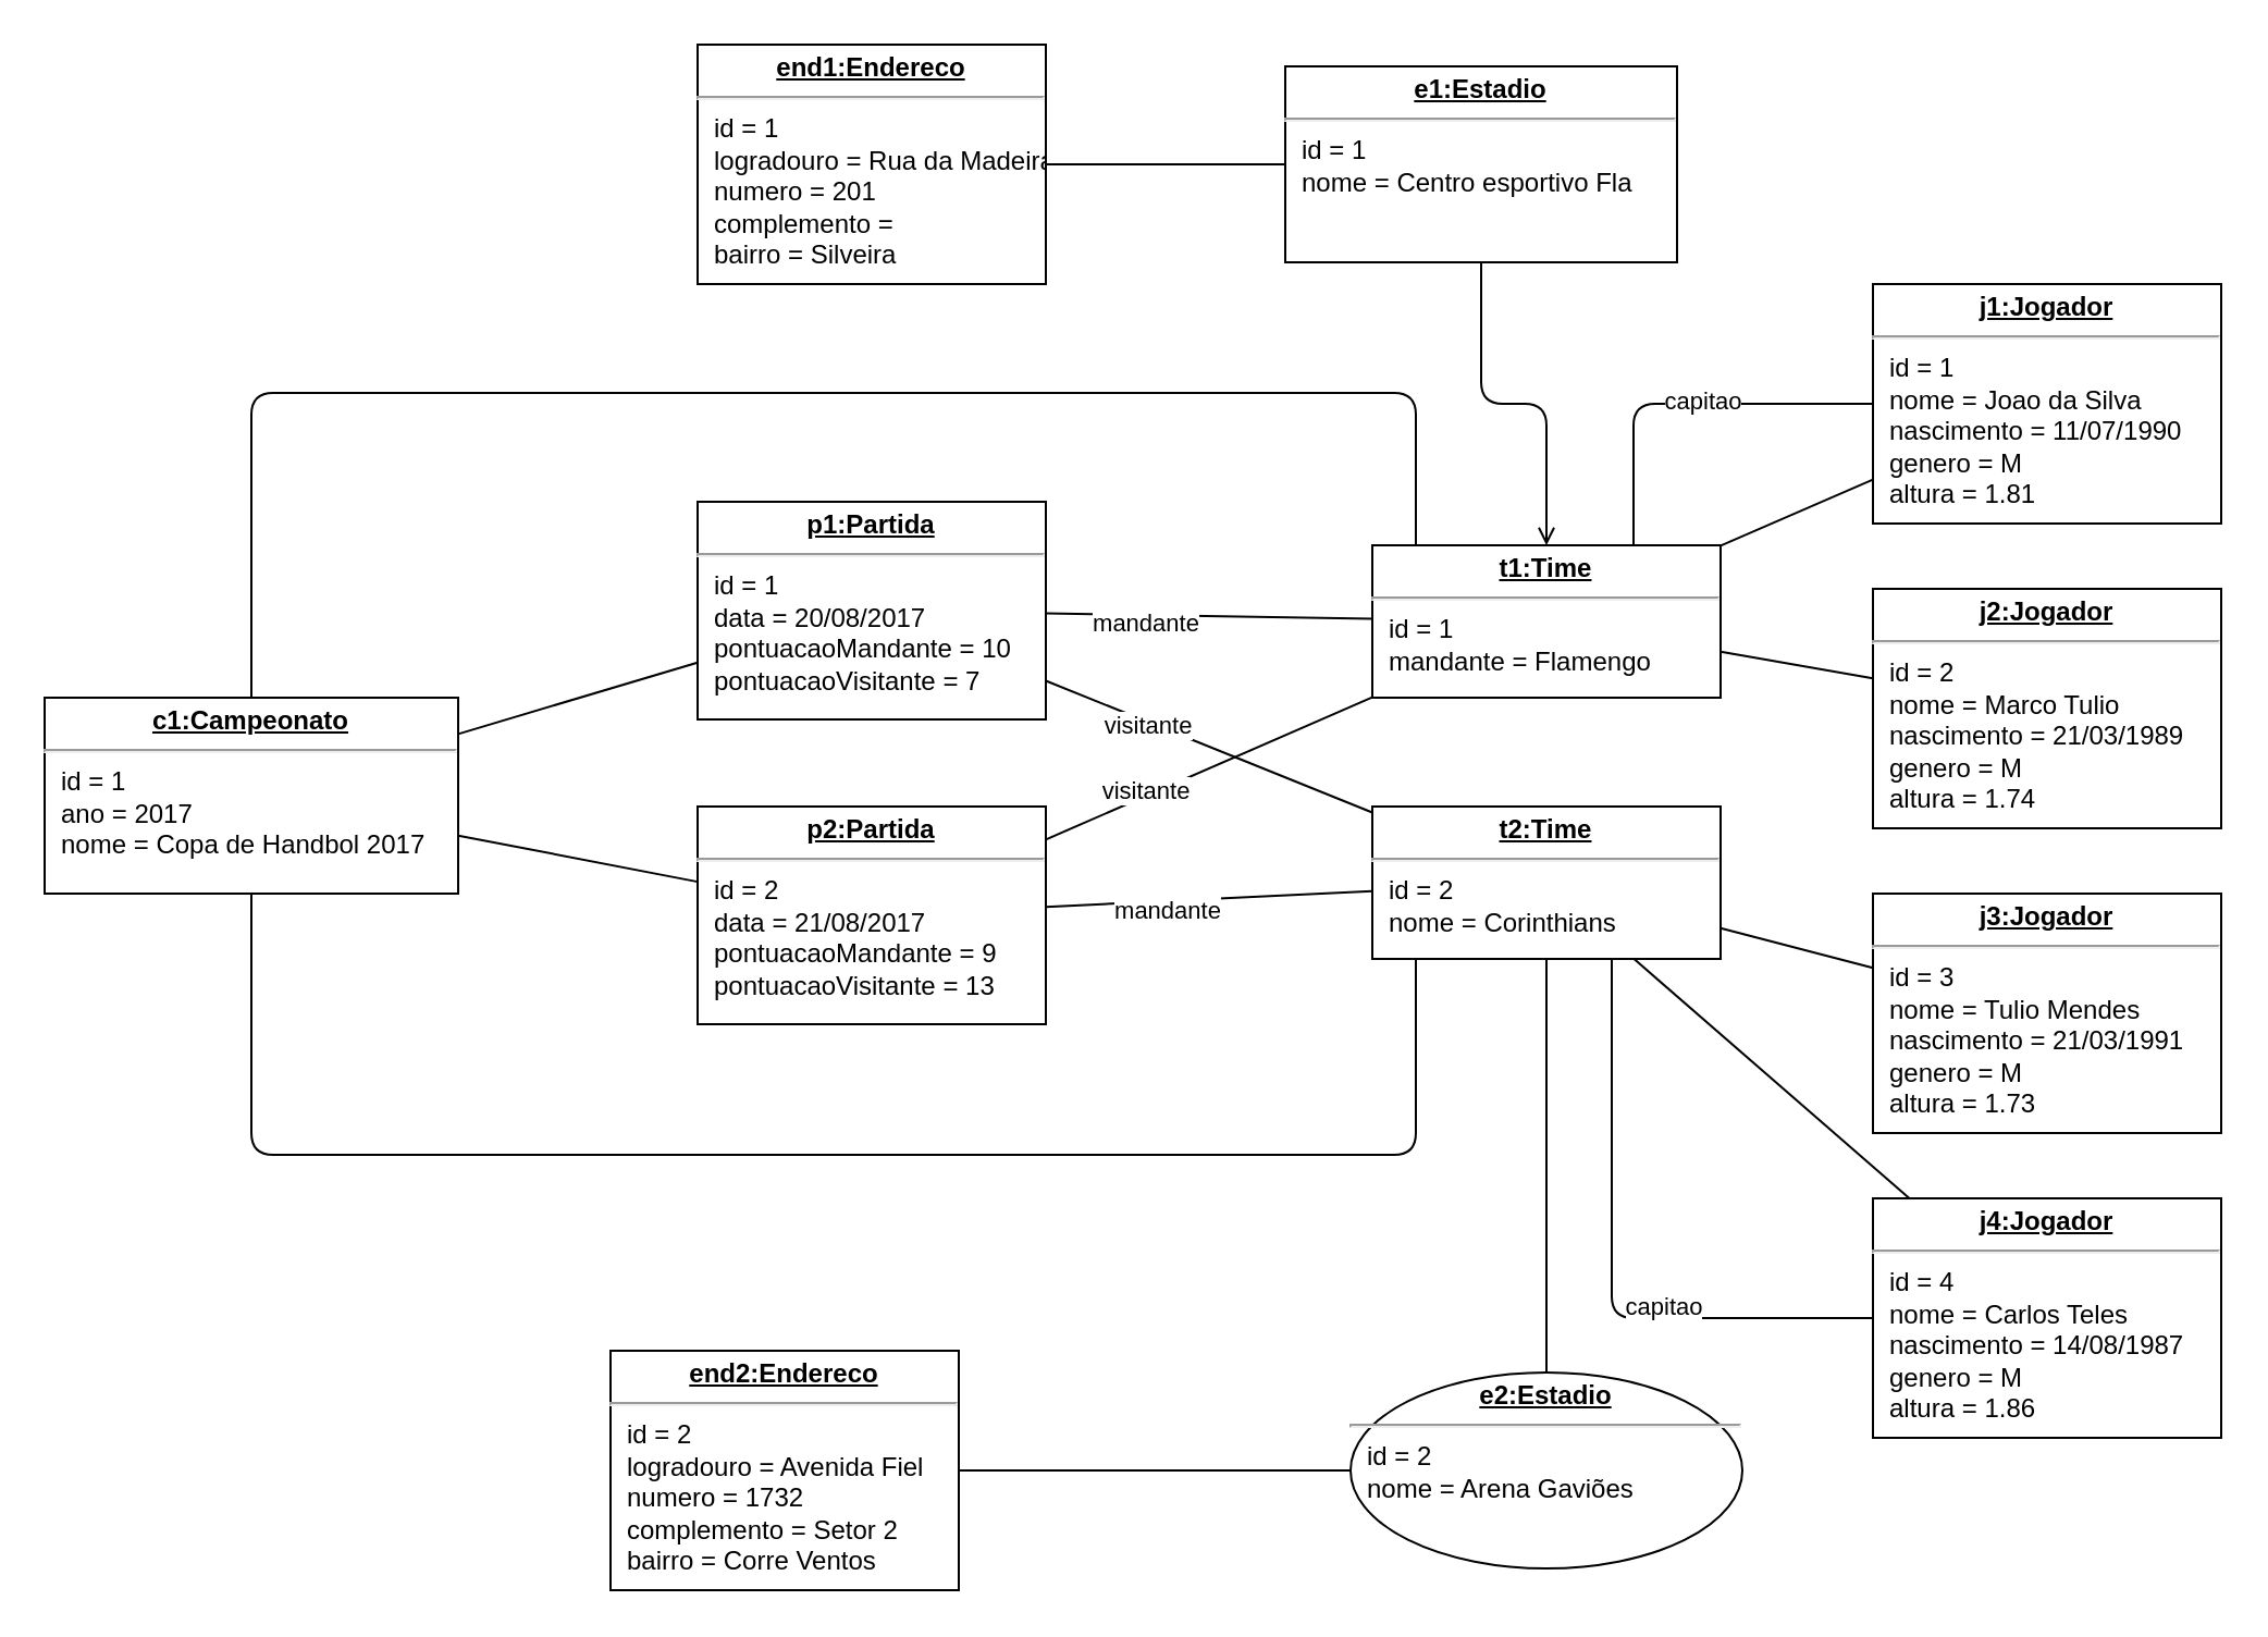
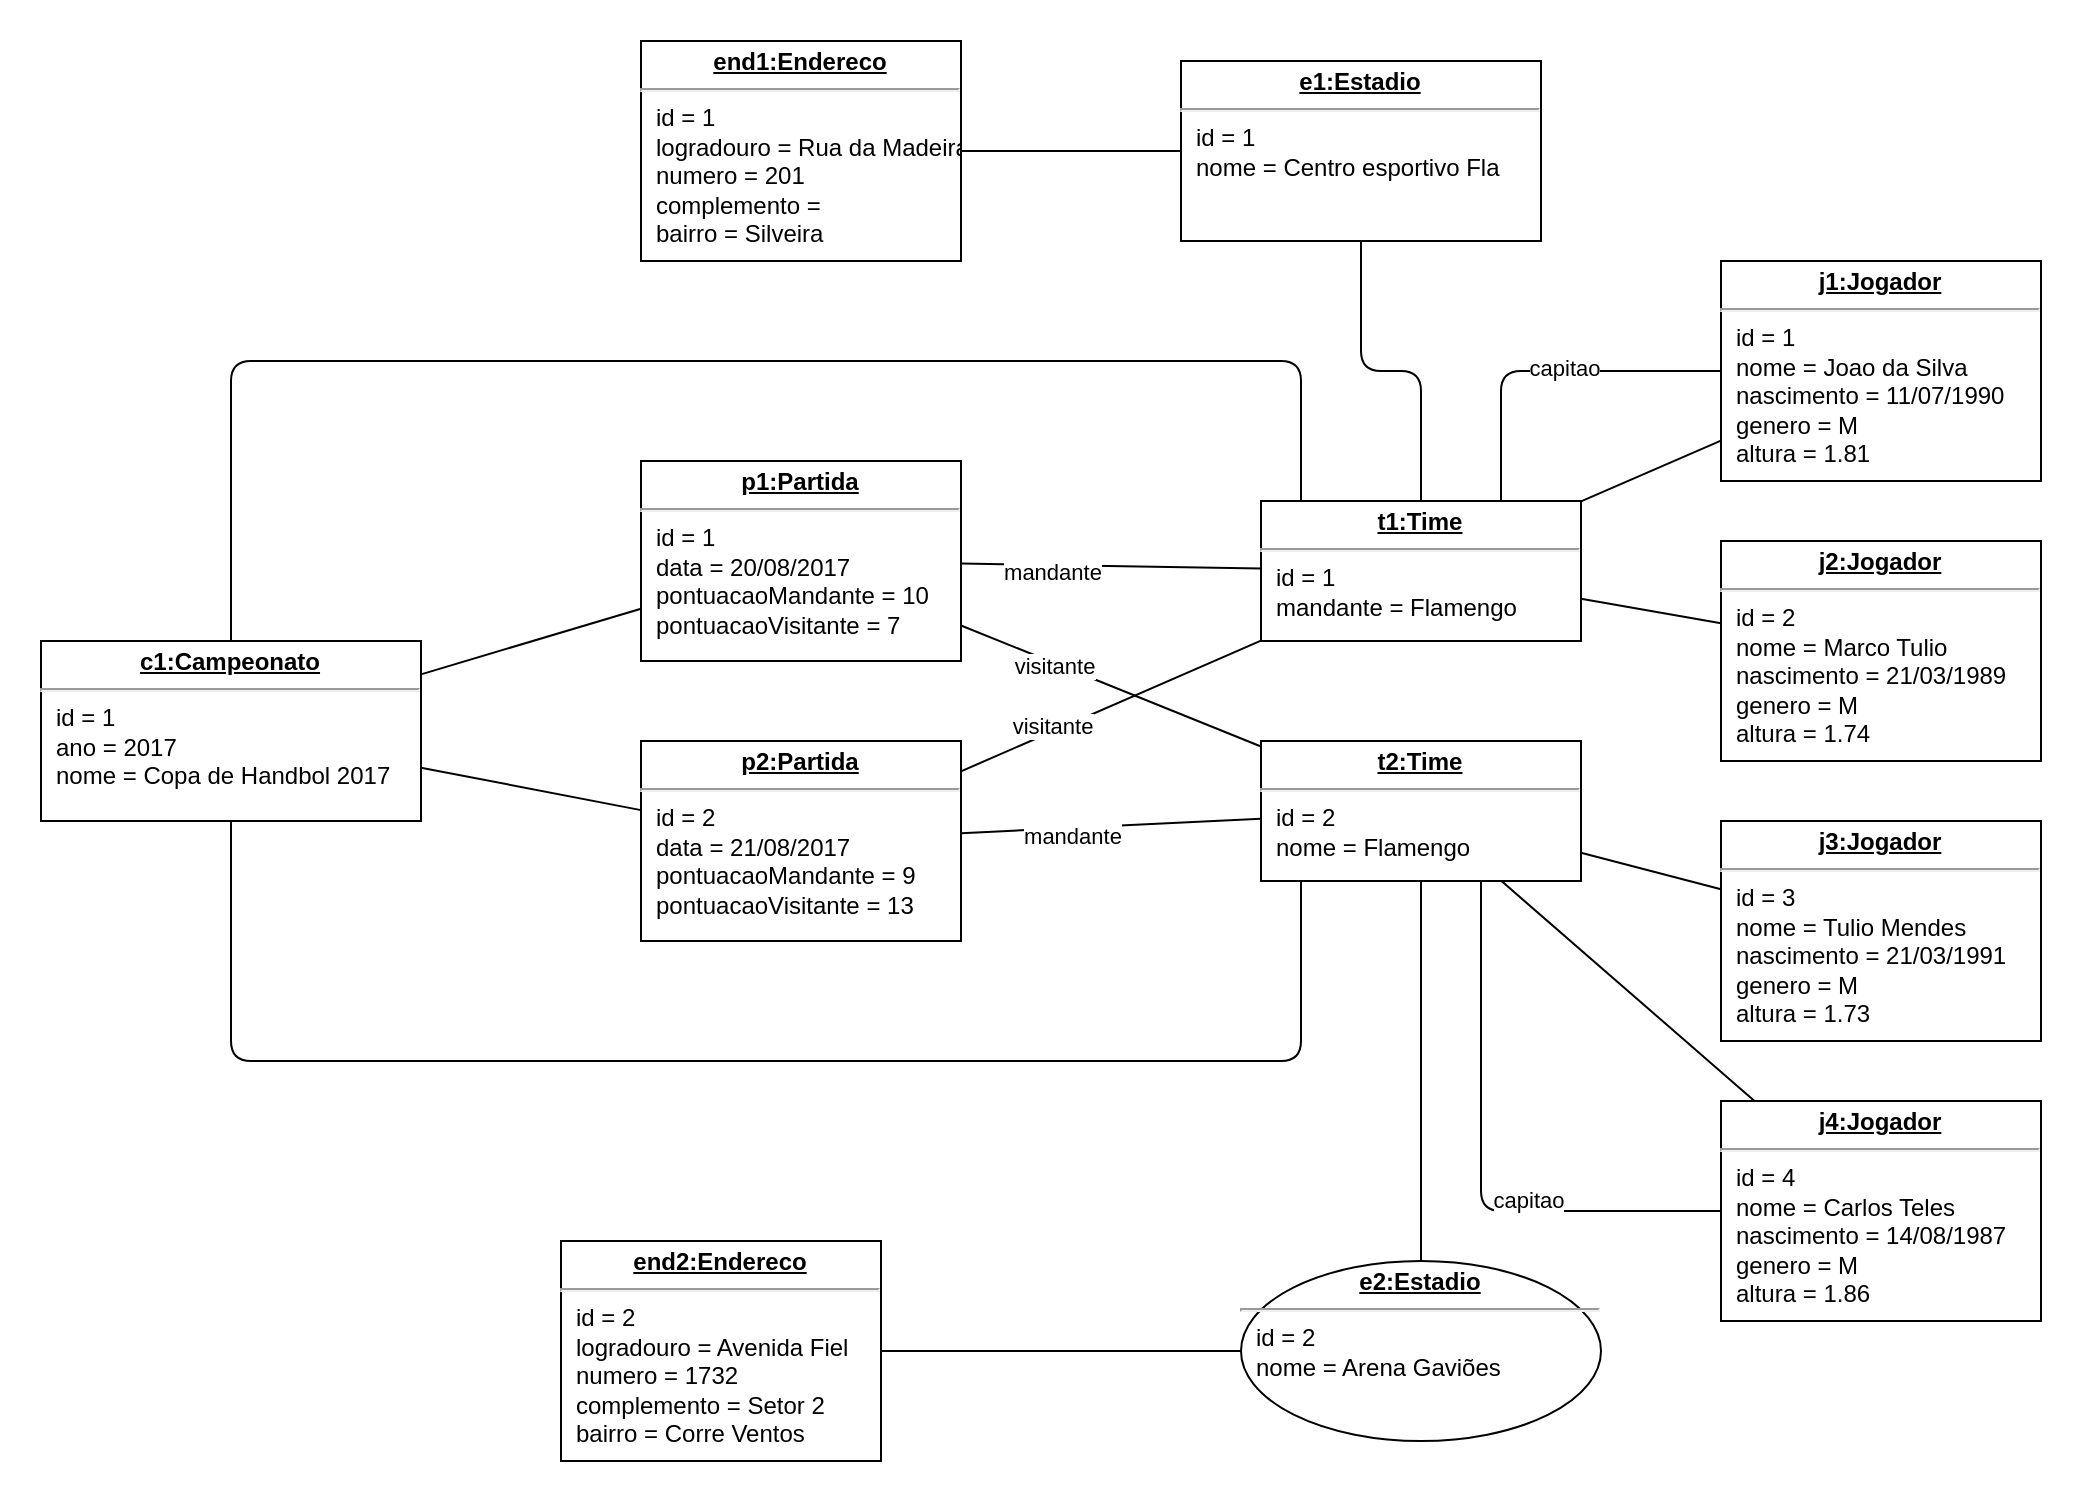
- <mxCell id="33" style="edgeStyle=orthogonalEdgeStyle;html=1;endArrow=open;endFill=0;" edge="1" parent="1" source="34" target="12"><mxGeometry relative="1" as="geometry" /></mxCell>
+ <mxCell id="33" style="edgeStyle=orthogonalEdgeStyle;html=1;endArrow=none;endFill=0;" edge="1" parent="1" source="34" target="12"><mxGeometry relative="1" as="geometry" /></mxCell>
- <mxCell id="18" value="&lt;p style=&quot;margin:0px;margin-top:4px;text-align:center;text-decoration:underline;&quot;&gt;&lt;b&gt;t2:Time&lt;/b&gt;&lt;/p&gt;&lt;hr&gt;&lt;p style=&quot;margin:0px;margin-left:8px;&quot;&gt;id = 2&lt;br&gt;nome = Corinthians&lt;br&gt;&lt;/p&gt;" style="verticalAlign=top;align=left;overflow=fill;fontSize=12;fontFamily=Helvetica;html=1;" vertex="1" parent="1"><mxGeometry x="630" y="370" width="160" height="70" as="geometry" /></mxCell>
+ <mxCell id="18" value="&lt;p style=&quot;margin:0px;margin-top:4px;text-align:center;text-decoration:underline;&quot;&gt;&lt;b&gt;t2:Time&lt;/b&gt;&lt;/p&gt;&lt;hr&gt;&lt;p style=&quot;margin:0px;margin-left:8px;&quot;&gt;id = 2&lt;br&gt;nome = Flamengo&lt;br&gt;&lt;/p&gt;" style="verticalAlign=top;align=left;overflow=fill;fontSize=12;fontFamily=Helvetica;html=1;" vertex="1" parent="1"><mxGeometry x="630" y="370" width="160" height="70" as="geometry" /></mxCell>
